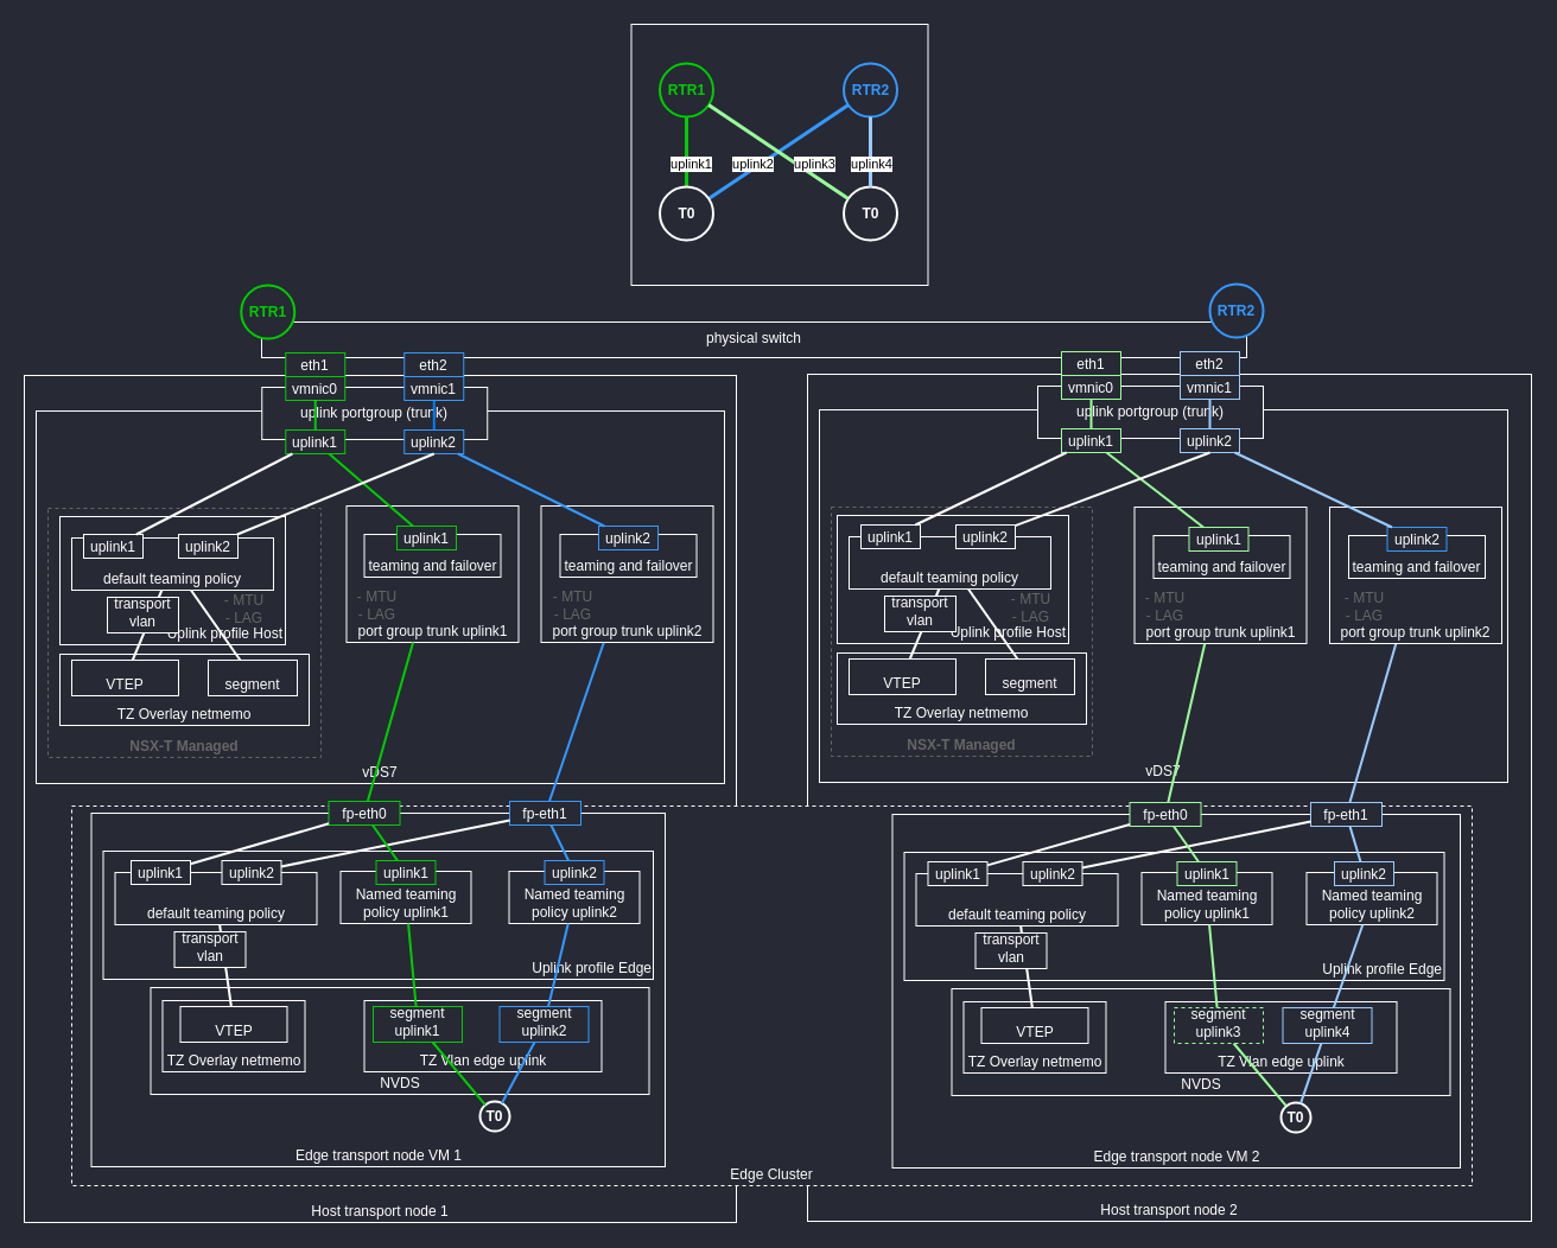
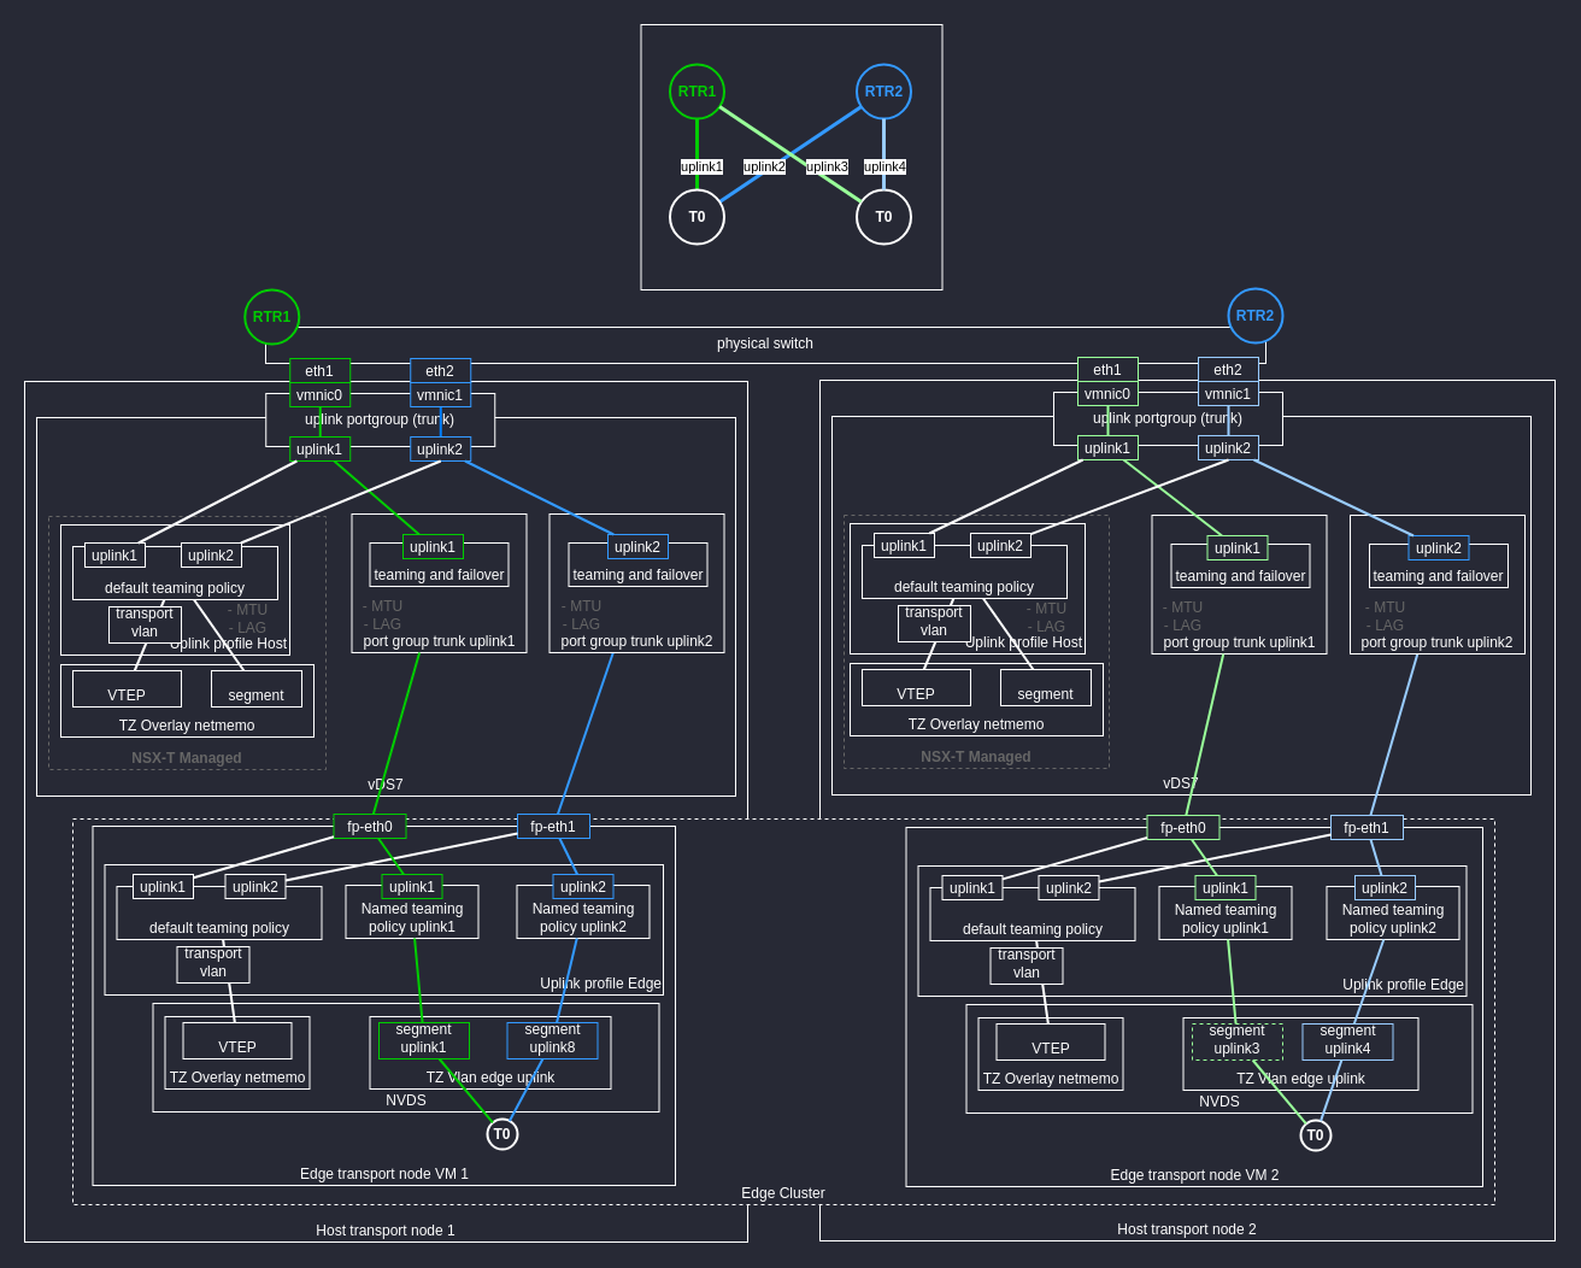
- <mxCell id="129" value="segment&lt;br&gt;uplink2" style="rounded=0;whiteSpace=wrap;html=1;verticalAlign=bottom;strokeColor=#3399FF;fillColor=#272935;fontColor=#FFFFFF;" parent="1" vertex="1"><mxGeometry x="420.5" y="848" width="75" height="30" as="geometry" /></mxCell>
+ <mxCell id="129" value="segment&lt;br&gt;uplink8" style="rounded=0;whiteSpace=wrap;html=1;verticalAlign=bottom;strokeColor=#3399FF;fillColor=#272935;fontColor=#FFFFFF;" parent="1" vertex="1"><mxGeometry x="420.5" y="848" width="75" height="30" as="geometry" /></mxCell>
